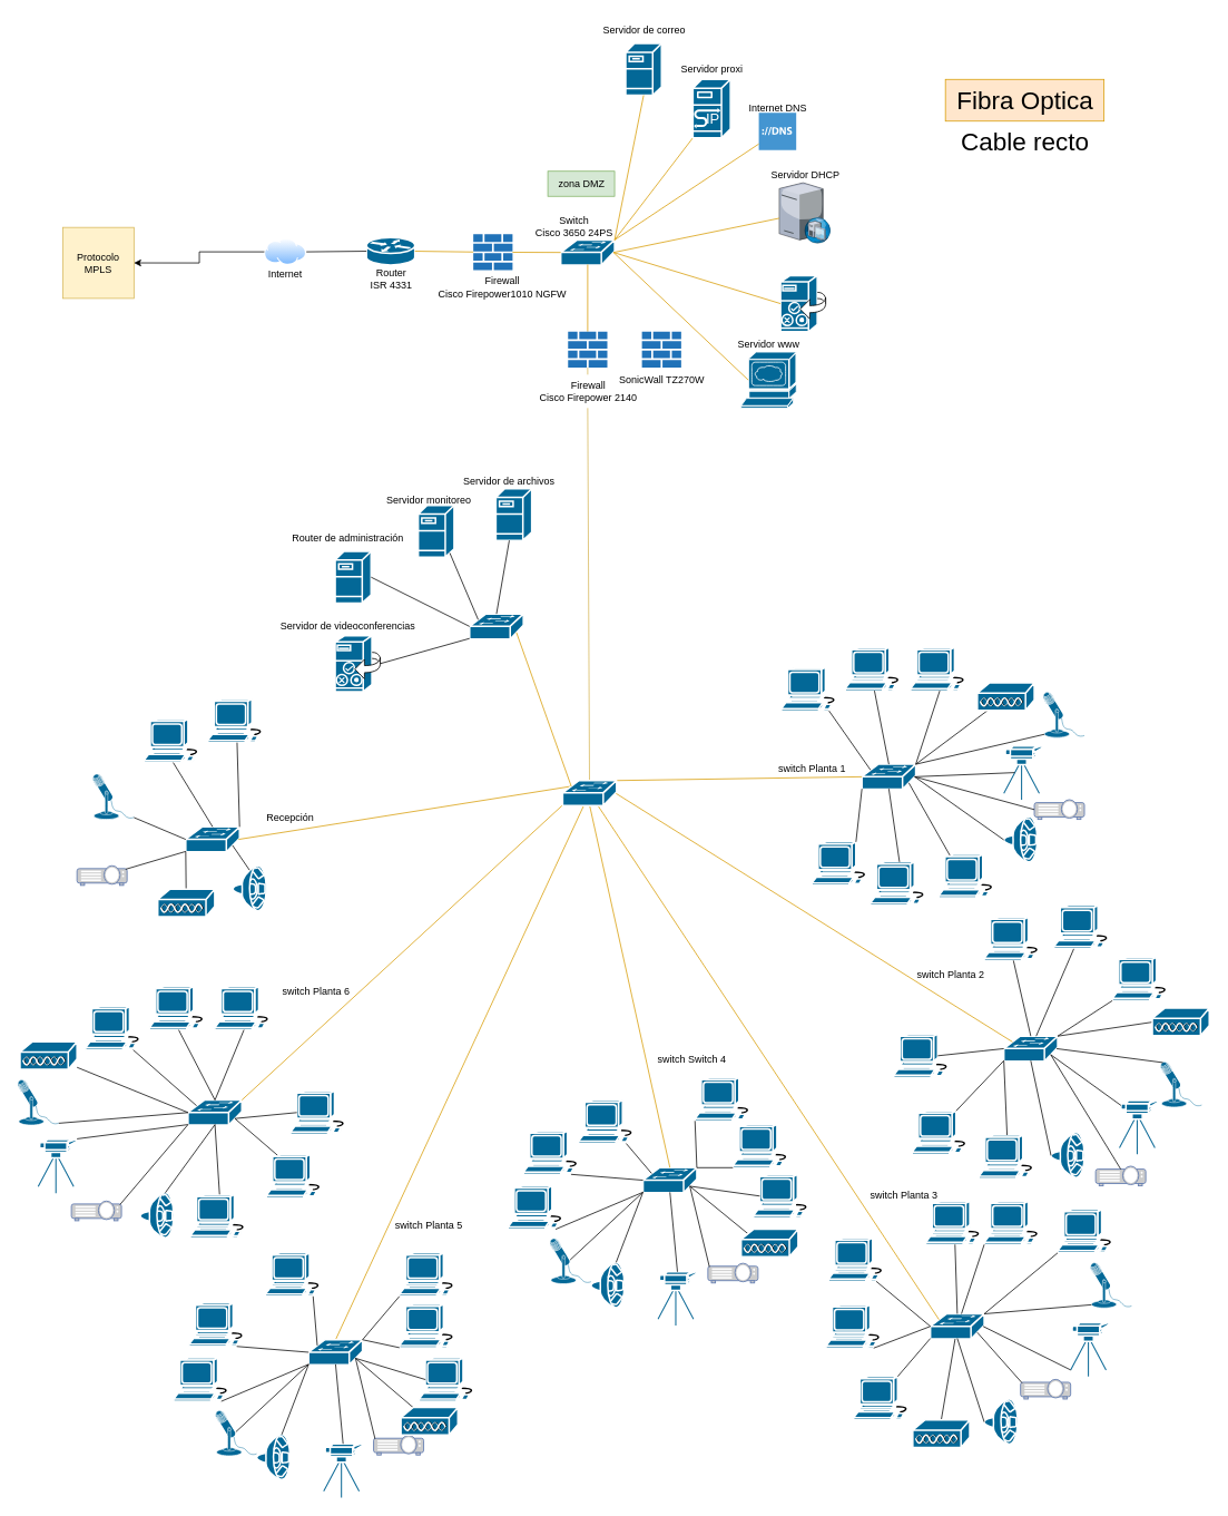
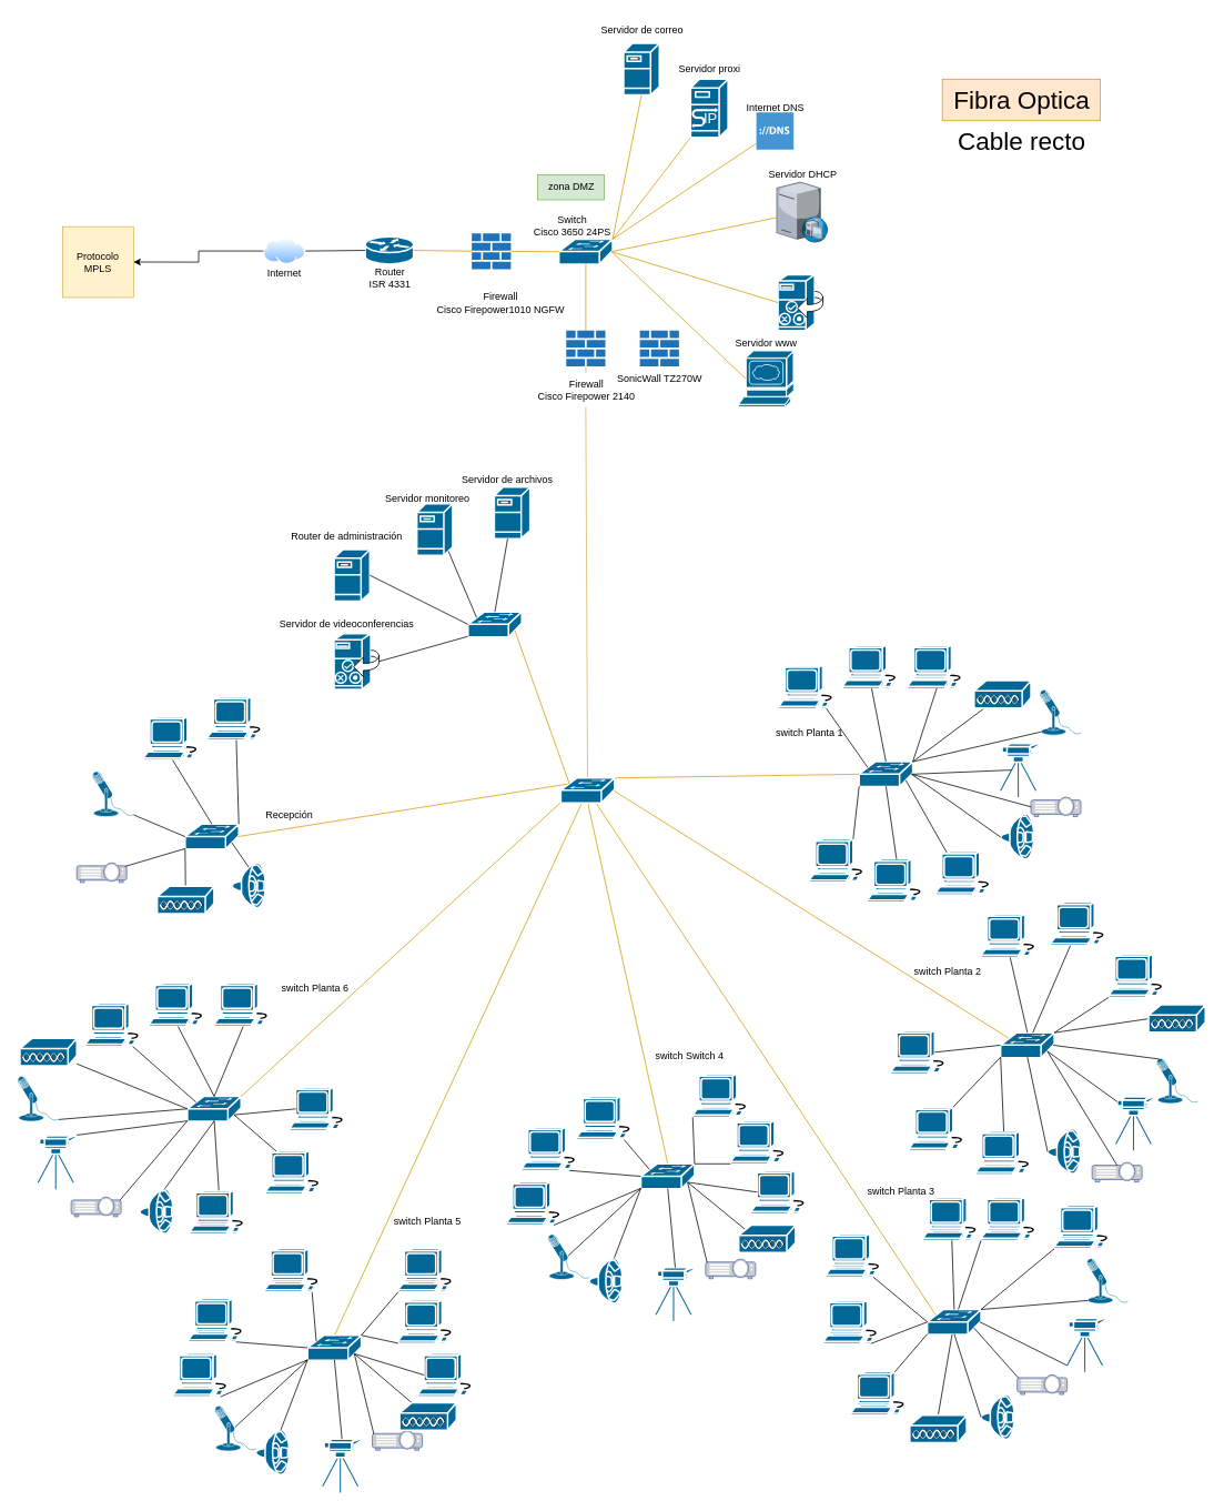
- <mxCell id="178" value="zona DMZ" style="text;html=1;align=center;verticalAlign=middle;resizable=0;points=[];autosize=1;strokeColor=#82b366;fillColor=#d5e8d4;" parent="1" vertex="1"><mxGeometry x="655.75" y="204" width="80" height="30" as="geometry" /></mxCell>
+ <mxCell id="178" value="zona DMZ" style="text;html=1;align=center;verticalAlign=middle;resizable=0;points=[];autosize=1;strokeColor=#82b366;fillColor=#d5e8d4;" parent="1" vertex="1"><mxGeometry x="645.75" y="209" width="80" height="30" as="geometry" /></mxCell>
- <mxCell id="212" value="Firewall&lt;div&gt;Cisco Firepower1010 NGFW&lt;/div&gt;" style="text;html=1;align=center;verticalAlign=middle;resizable=0;points=[];autosize=1;strokeColor=none;fillColor=none;" parent="1" vertex="1"><mxGeometry x="510.75" y="322.5" width="180" height="40" as="geometry" /></mxCell>
+ <mxCell id="212" value="Firewall&lt;div&gt;Cisco Firepower1010 NGFW&lt;/div&gt;" style="text;html=1;align=center;verticalAlign=middle;resizable=0;points=[];autosize=1;strokeColor=none;fillColor=none;" parent="1" vertex="1"><mxGeometry x="510.75" y="342.5" width="180" height="40" as="geometry" /></mxCell>
- <mxCell id="53" value="switch Planta 1" style="text;html=1;align=center;verticalAlign=middle;resizable=0;points=[];autosize=1;strokeColor=none;fillColor=none;" parent="1" vertex="1"><mxGeometry x="922" y="905" width="100" height="30" as="geometry" /></mxCell>
+ <mxCell id="53" value="switch Planta 1" style="text;html=1;align=center;verticalAlign=middle;resizable=0;points=[];autosize=1;strokeColor=none;fillColor=none;" parent="1" vertex="1"><mxGeometry x="922" y="865" width="100" height="30" as="geometry" /></mxCell>
